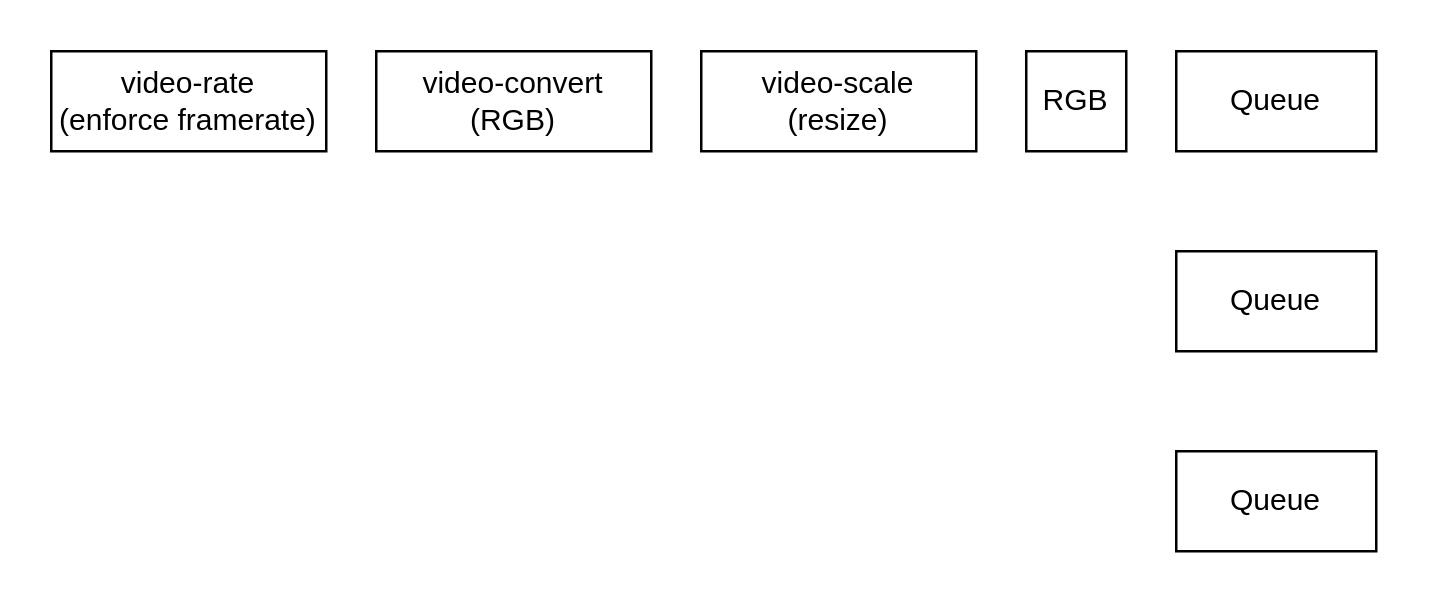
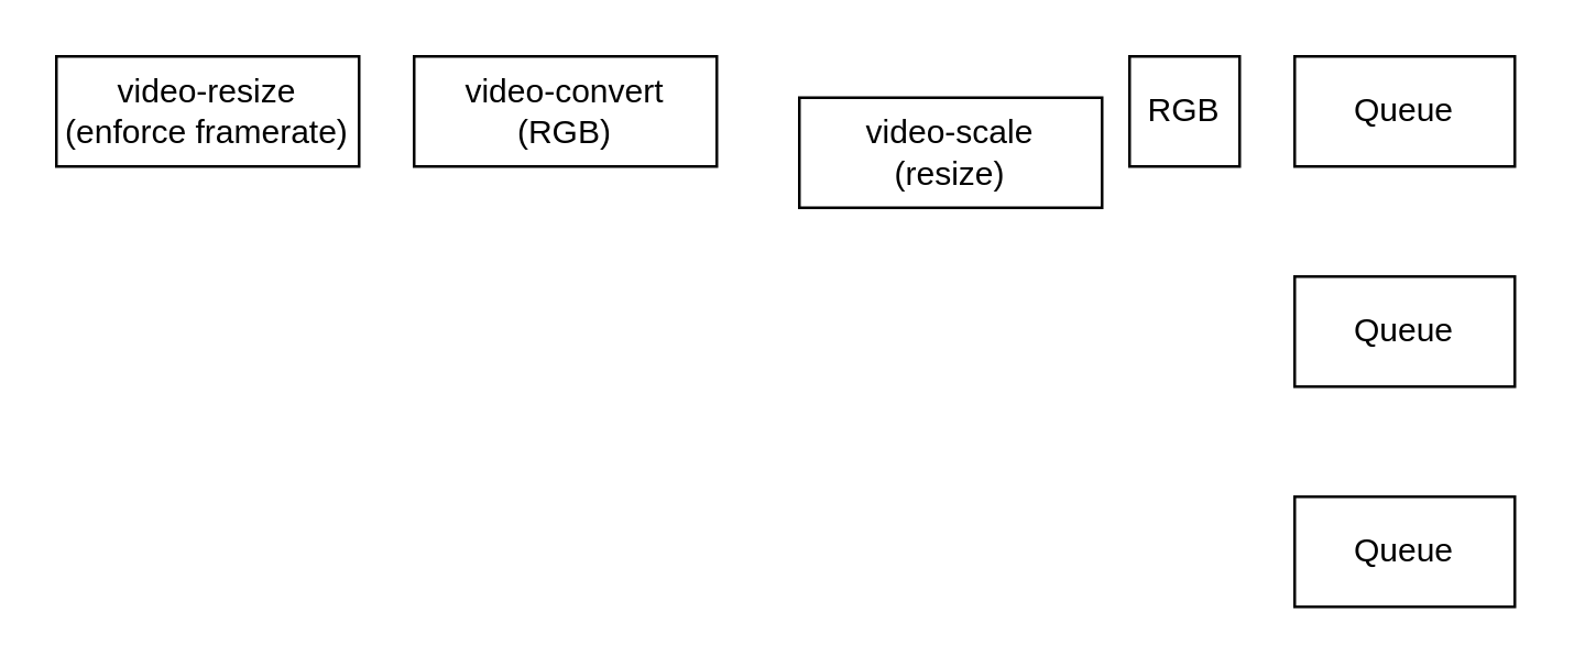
- <mxCell id="3" value="video-rate&lt;br&gt;(enforce framerate)" style="rounded=0;whiteSpace=wrap;html=1;" vertex="1" parent="1"><mxGeometry x="20" y="20" width="110" height="40" as="geometry" /></mxCell>
+ <mxCell id="3" value="video-resize&lt;br&gt;(enforce framerate)" style="rounded=0;whiteSpace=wrap;html=1;" vertex="1" parent="1"><mxGeometry x="20" y="20" width="110" height="40" as="geometry" /></mxCell>
- <mxCell id="4" value="video-scale&lt;br&gt;(resize)" style="rounded=0;whiteSpace=wrap;html=1;" vertex="1" parent="1"><mxGeometry x="280" y="20" width="110" height="40" as="geometry" /></mxCell>
+ <mxCell id="4" value="video-scale&lt;br&gt;(resize)" style="rounded=0;whiteSpace=wrap;html=1;" vertex="1" parent="1"><mxGeometry x="290" y="35" width="110" height="40" as="geometry" /></mxCell>
